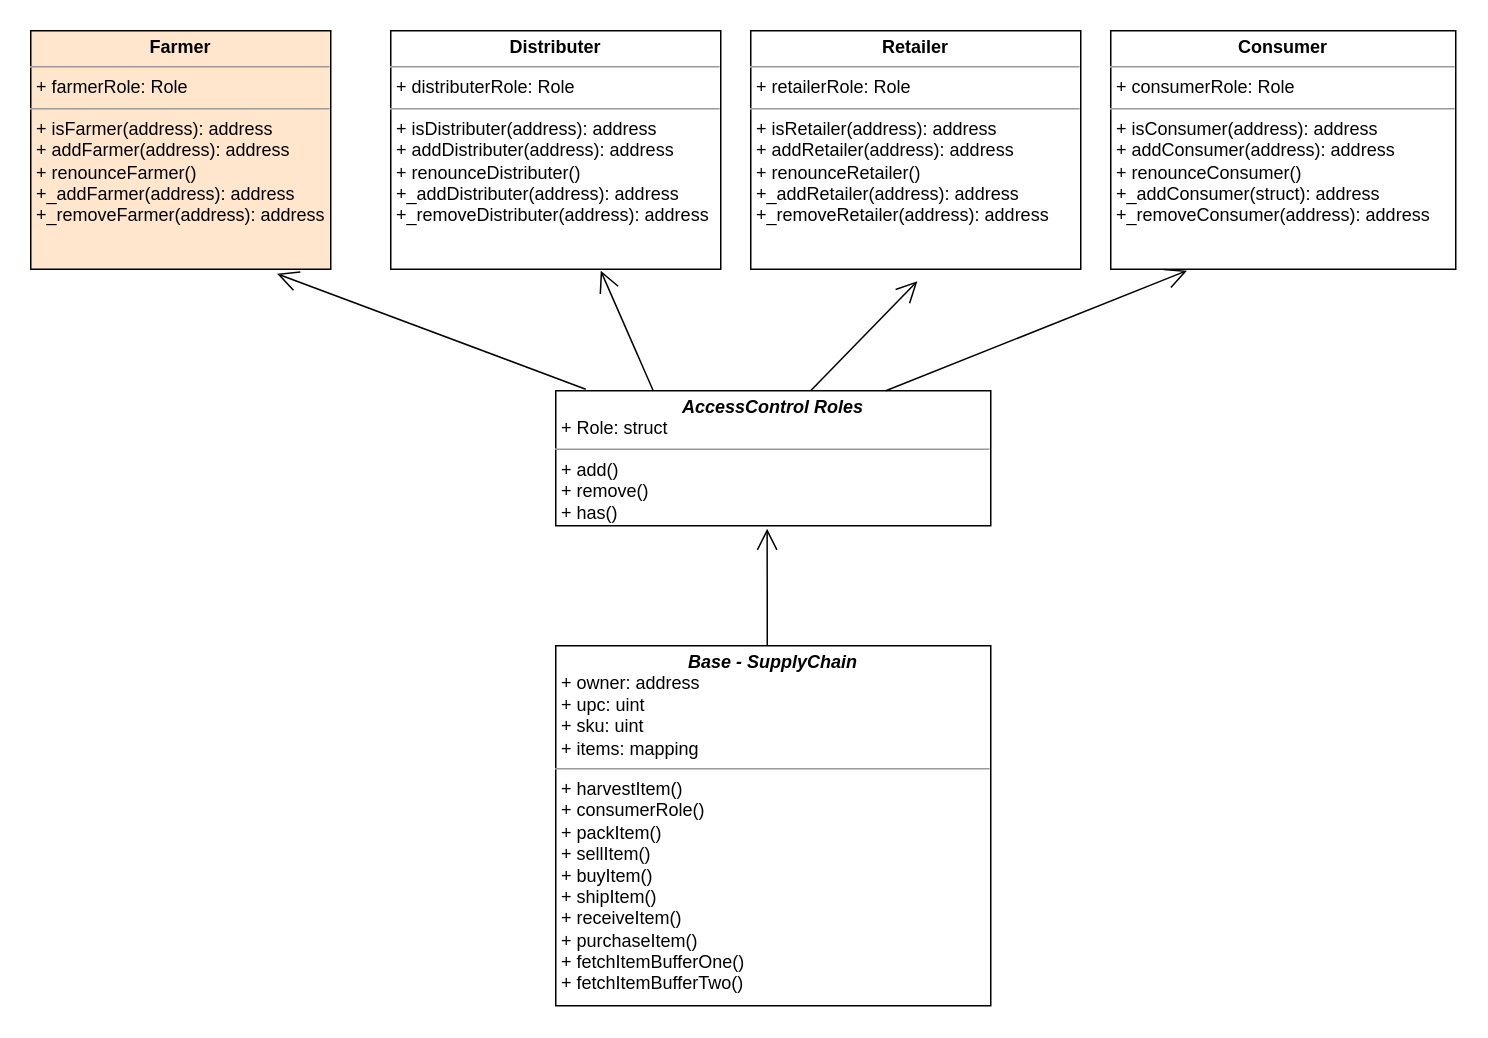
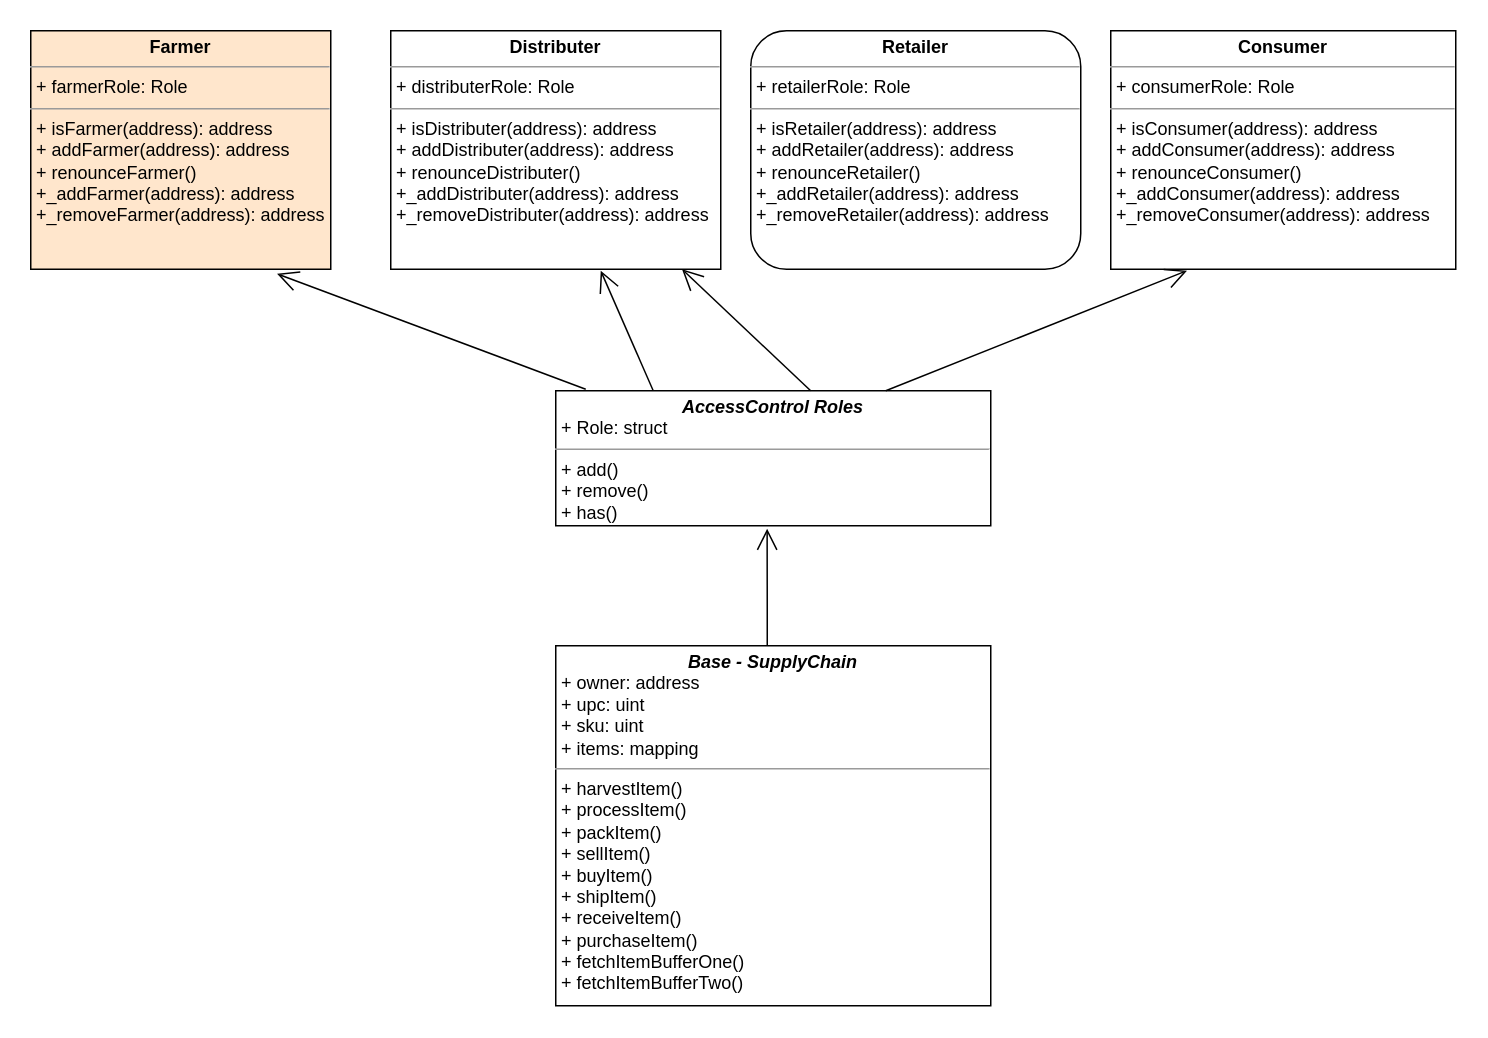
- <mxCell id="7" value="&lt;p style=&quot;margin: 4px 0px 0px ; text-align: center&quot;&gt;&lt;b&gt;Consumer&lt;/b&gt;&lt;/p&gt;&lt;hr size=&quot;1&quot;&gt;&lt;p style=&quot;margin: 0px 0px 0px 4px&quot;&gt;+ consumerRole: Role&lt;br&gt;&lt;/p&gt;&lt;hr size=&quot;1&quot;&gt;&lt;p style=&quot;margin: 0px 0px 0px 4px&quot;&gt;+ isConsumer(address): address&lt;br&gt;+ addConsumer(address): address&lt;/p&gt;&lt;p style=&quot;margin: 0px 0px 0px 4px&quot;&gt;+&amp;nbsp;renounceConsumer()&lt;/p&gt;&lt;p style=&quot;margin: 0px 0px 0px 4px&quot;&gt;+_addConsumer(struct): address&lt;/p&gt;&lt;p style=&quot;margin: 0px 0px 0px 4px&quot;&gt;+_removeConsumer(address): address&lt;/p&gt;" style="verticalAlign=top;align=left;overflow=fill;fontSize=12;fontFamily=Helvetica;html=1;rounded=0;shadow=0;comic=0;labelBackgroundColor=none;strokeWidth=1" vertex="1" parent="1"><mxGeometry x="740" y="20" width="230" height="159" as="geometry" /></mxCell>
+ <mxCell id="7" value="&lt;p style=&quot;margin: 4px 0px 0px ; text-align: center&quot;&gt;&lt;b&gt;Consumer&lt;/b&gt;&lt;/p&gt;&lt;hr size=&quot;1&quot;&gt;&lt;p style=&quot;margin: 0px 0px 0px 4px&quot;&gt;+ consumerRole: Role&lt;br&gt;&lt;/p&gt;&lt;hr size=&quot;1&quot;&gt;&lt;p style=&quot;margin: 0px 0px 0px 4px&quot;&gt;+ isConsumer(address): address&lt;br&gt;+ addConsumer(address): address&lt;/p&gt;&lt;p style=&quot;margin: 0px 0px 0px 4px&quot;&gt;+&amp;nbsp;renounceConsumer()&lt;/p&gt;&lt;p style=&quot;margin: 0px 0px 0px 4px&quot;&gt;+_addConsumer(address): address&lt;/p&gt;&lt;p style=&quot;margin: 0px 0px 0px 4px&quot;&gt;+_removeConsumer(address): address&lt;/p&gt;" style="verticalAlign=top;align=left;overflow=fill;fontSize=12;fontFamily=Helvetica;html=1;rounded=0;shadow=0;comic=0;labelBackgroundColor=none;strokeWidth=1" vertex="1" parent="1"><mxGeometry x="740" y="20" width="230" height="159" as="geometry" /></mxCell>
- <mxCell id="6" value="&lt;p style=&quot;margin: 4px 0px 0px ; text-align: center&quot;&gt;&lt;b&gt;Retailer&lt;/b&gt;&lt;/p&gt;&lt;hr size=&quot;1&quot;&gt;&lt;p style=&quot;margin: 0px 0px 0px 4px&quot;&gt;+ retailerRole: Role&lt;br&gt;&lt;/p&gt;&lt;hr size=&quot;1&quot;&gt;&lt;p style=&quot;margin: 0px 0px 0px 4px&quot;&gt;+ isRetailer(address): address&lt;br&gt;+ addRetailer(address): address&lt;/p&gt;&lt;p style=&quot;margin: 0px 0px 0px 4px&quot;&gt;+&amp;nbsp;renounceRetailer()&lt;/p&gt;&lt;p style=&quot;margin: 0px 0px 0px 4px&quot;&gt;+_addRetailer(address): address&lt;/p&gt;&lt;p style=&quot;margin: 0px 0px 0px 4px&quot;&gt;+_removeRetailer(address): address&lt;/p&gt;" style="verticalAlign=top;align=left;overflow=fill;fontSize=12;fontFamily=Helvetica;html=1;rounded=0;shadow=0;comic=0;labelBackgroundColor=none;strokeWidth=1" vertex="1" parent="1"><mxGeometry x="500" y="20" width="220" height="159" as="geometry" /></mxCell>
+ <mxCell id="6" value="&lt;p style=&quot;margin: 4px 0px 0px ; text-align: center&quot;&gt;&lt;b&gt;Retailer&lt;/b&gt;&lt;/p&gt;&lt;hr size=&quot;1&quot;&gt;&lt;p style=&quot;margin: 0px 0px 0px 4px&quot;&gt;+ retailerRole: Role&lt;br&gt;&lt;/p&gt;&lt;hr size=&quot;1&quot;&gt;&lt;p style=&quot;margin: 0px 0px 0px 4px&quot;&gt;+ isRetailer(address): address&lt;br&gt;+ addRetailer(address): address&lt;/p&gt;&lt;p style=&quot;margin: 0px 0px 0px 4px&quot;&gt;+&amp;nbsp;renounceRetailer()&lt;/p&gt;&lt;p style=&quot;margin: 0px 0px 0px 4px&quot;&gt;+_addRetailer(address): address&lt;/p&gt;&lt;p style=&quot;margin: 0px 0px 0px 4px&quot;&gt;+_removeRetailer(address): address&lt;/p&gt;" style="verticalAlign=top;align=left;overflow=fill;fontSize=12;fontFamily=Helvetica;html=1;shadow=0;comic=0;labelBackgroundColor=none;strokeWidth=1;rounded=1;" vertex="1" parent="1"><mxGeometry x="500" y="20" width="220" height="159" as="geometry" /></mxCell>
- <mxCell id="9" value="" style="endArrow=open;endFill=1;endSize=12;html=1;entryX=0.505;entryY=1.05;entryDx=0;entryDy=0;entryPerimeter=0;exitX=0.586;exitY=0;exitDx=0;exitDy=0;exitPerimeter=0;" edge="1" parent="1" source="2" target="6"><mxGeometry width="160" relative="1" as="geometry"><mxPoint x="460" y="220" as="sourcePoint" /><mxPoint x="620" y="220" as="targetPoint" /></mxGeometry></mxCell>
+ <mxCell id="9" value="" style="endArrow=open;endFill=1;endSize=12;html=1;exitX=0.586;exitY=0;exitDx=0;exitDy=0;exitPerimeter=0;" edge="1" parent="1" source="2" target="8"><mxGeometry width="160" relative="1" as="geometry"><mxPoint x="460" y="220" as="sourcePoint" /><mxPoint x="620" y="220" as="targetPoint" /></mxGeometry></mxCell>
- <mxCell id="3" value="&lt;p style=&quot;margin: 4px 0px 0px ; text-align: center&quot;&gt;&lt;i&gt;&lt;b&gt;Base - SupplyChain&lt;/b&gt;&lt;/i&gt;&lt;br&gt;&lt;/p&gt;&lt;p style=&quot;margin: 0px 0px 0px 4px&quot;&gt;+ owner: address&lt;/p&gt;&lt;p style=&quot;margin: 0px 0px 0px 4px&quot;&gt;+ upc: uint&lt;/p&gt;&lt;p style=&quot;margin: 0px 0px 0px 4px&quot;&gt;+ sku: uint&lt;/p&gt;&lt;p style=&quot;margin: 0px 0px 0px 4px&quot;&gt;+ items: mapping&lt;/p&gt;&lt;hr size=&quot;1&quot;&gt;&lt;p style=&quot;margin: 0px 0px 0px 4px&quot;&gt;+ harvestItem()&lt;/p&gt;&lt;p style=&quot;margin: 0px 0px 0px 4px&quot;&gt;+ consumerRole()&lt;/p&gt;&lt;p style=&quot;margin: 0px 0px 0px 4px&quot;&gt;+ packItem()&lt;br&gt;&lt;/p&gt;&lt;p style=&quot;margin: 0px 0px 0px 4px&quot;&gt;+ sellItem()&lt;/p&gt;&lt;p style=&quot;margin: 0px 0px 0px 4px&quot;&gt;+ buyItem()&lt;/p&gt;&lt;p style=&quot;margin: 0px 0px 0px 4px&quot;&gt;+ shipItem()&lt;/p&gt;&lt;p style=&quot;margin: 0px 0px 0px 4px&quot;&gt;+ receiveItem()&lt;/p&gt;&lt;p style=&quot;margin: 0px 0px 0px 4px&quot;&gt;+ purchaseItem()&lt;/p&gt;&lt;p style=&quot;margin: 0px 0px 0px 4px&quot;&gt;+&amp;nbsp;fetchItemBufferOne()&lt;/p&gt;&lt;p style=&quot;margin: 0px 0px 0px 4px&quot;&gt;+ fetchItemBufferTwo()&lt;/p&gt;&lt;p style=&quot;margin: 0px 0px 0px 4px&quot;&gt;&lt;br&gt;&lt;/p&gt;" style="verticalAlign=top;align=left;overflow=fill;fontSize=12;fontFamily=Helvetica;html=1;rounded=0;shadow=0;comic=0;labelBackgroundColor=none;strokeWidth=1" vertex="1" parent="1"><mxGeometry x="370" y="430" width="290" height="240" as="geometry" /></mxCell>
+ <mxCell id="3" value="&lt;p style=&quot;margin: 4px 0px 0px ; text-align: center&quot;&gt;&lt;i&gt;&lt;b&gt;Base - SupplyChain&lt;/b&gt;&lt;/i&gt;&lt;br&gt;&lt;/p&gt;&lt;p style=&quot;margin: 0px 0px 0px 4px&quot;&gt;+ owner: address&lt;/p&gt;&lt;p style=&quot;margin: 0px 0px 0px 4px&quot;&gt;+ upc: uint&lt;/p&gt;&lt;p style=&quot;margin: 0px 0px 0px 4px&quot;&gt;+ sku: uint&lt;/p&gt;&lt;p style=&quot;margin: 0px 0px 0px 4px&quot;&gt;+ items: mapping&lt;/p&gt;&lt;hr size=&quot;1&quot;&gt;&lt;p style=&quot;margin: 0px 0px 0px 4px&quot;&gt;+ harvestItem()&lt;/p&gt;&lt;p style=&quot;margin: 0px 0px 0px 4px&quot;&gt;+ processItem()&lt;/p&gt;&lt;p style=&quot;margin: 0px 0px 0px 4px&quot;&gt;+ packItem()&lt;br&gt;&lt;/p&gt;&lt;p style=&quot;margin: 0px 0px 0px 4px&quot;&gt;+ sellItem()&lt;/p&gt;&lt;p style=&quot;margin: 0px 0px 0px 4px&quot;&gt;+ buyItem()&lt;/p&gt;&lt;p style=&quot;margin: 0px 0px 0px 4px&quot;&gt;+ shipItem()&lt;/p&gt;&lt;p style=&quot;margin: 0px 0px 0px 4px&quot;&gt;+ receiveItem()&lt;/p&gt;&lt;p style=&quot;margin: 0px 0px 0px 4px&quot;&gt;+ purchaseItem()&lt;/p&gt;&lt;p style=&quot;margin: 0px 0px 0px 4px&quot;&gt;+&amp;nbsp;fetchItemBufferOne()&lt;/p&gt;&lt;p style=&quot;margin: 0px 0px 0px 4px&quot;&gt;+ fetchItemBufferTwo()&lt;/p&gt;&lt;p style=&quot;margin: 0px 0px 0px 4px&quot;&gt;&lt;br&gt;&lt;/p&gt;" style="verticalAlign=top;align=left;overflow=fill;fontSize=12;fontFamily=Helvetica;html=1;rounded=0;shadow=0;comic=0;labelBackgroundColor=none;strokeWidth=1" vertex="1" parent="1"><mxGeometry x="370" y="430" width="290" height="240" as="geometry" /></mxCell>
